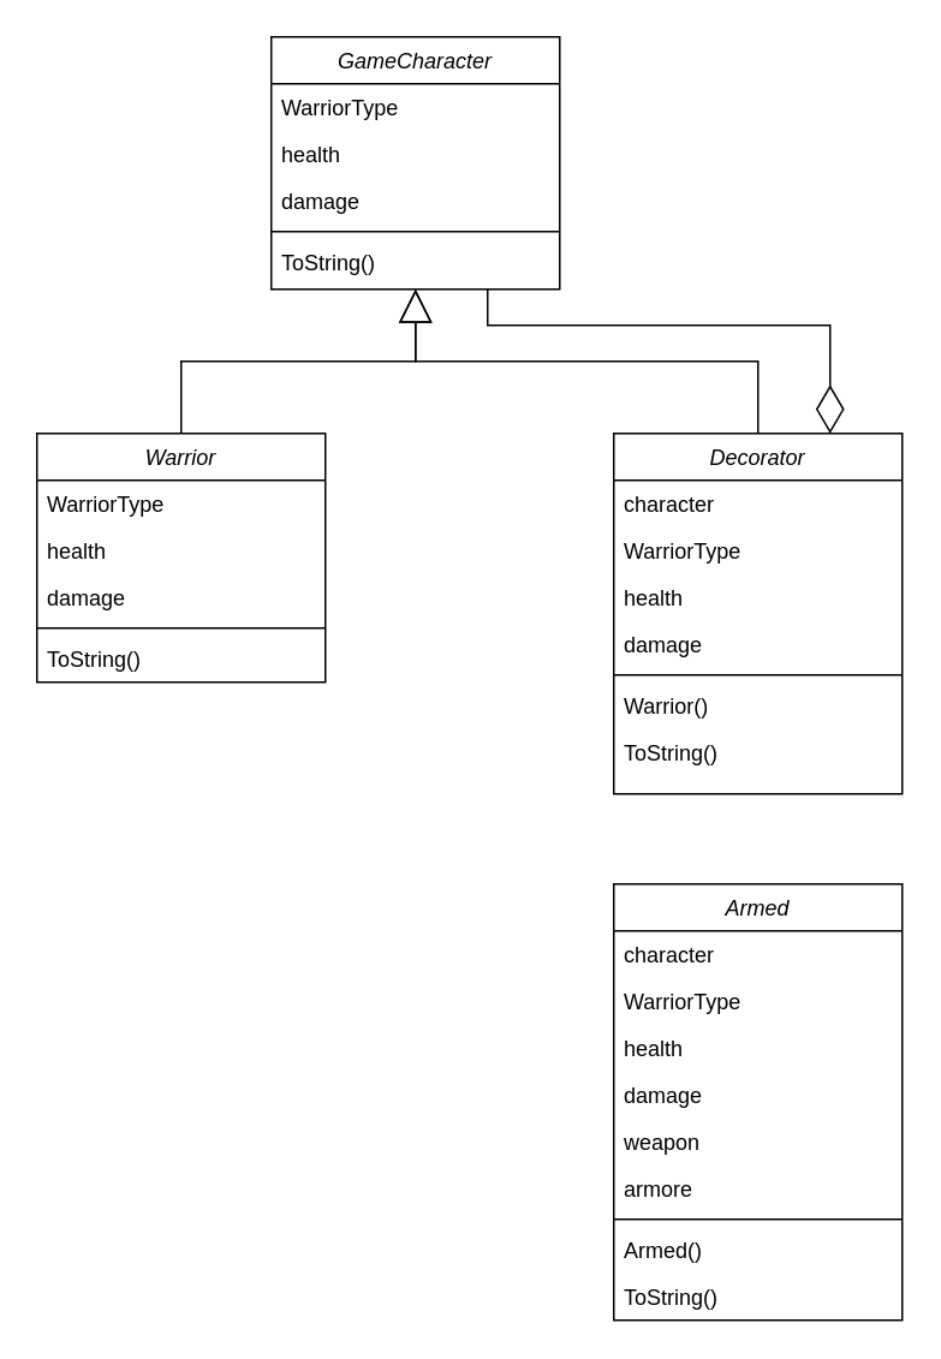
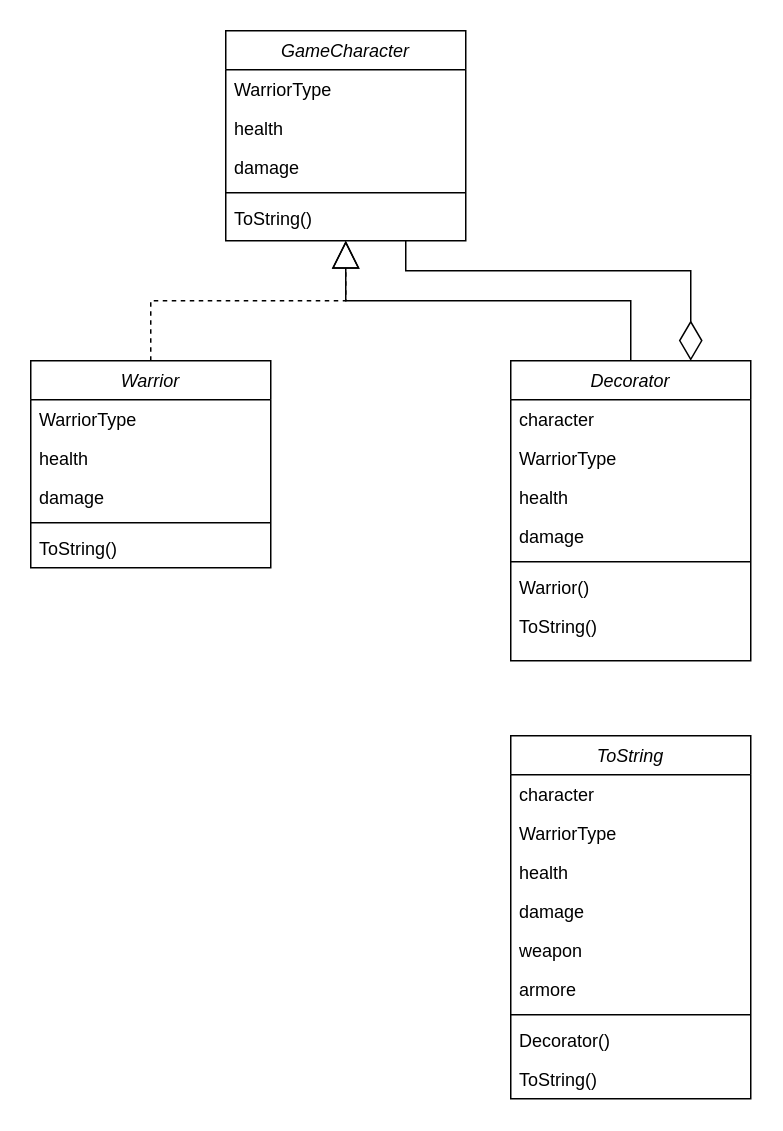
- <mxCell id="32" value="" style="endArrow=block;endSize=16;endFill=0;html=1;rounded=0;entryX=0.5;entryY=1;entryDx=0;entryDy=0;exitX=0.5;exitY=0;exitDx=0;exitDy=0;" edge="1" parent="1" source="8" target="2"><mxGeometry width="160" relative="1" as="geometry"><mxPoint x="220" y="320" as="sourcePoint" /><mxPoint x="230" y="240" as="targetPoint" /><Array as="points"><mxPoint x="100" y="200" /><mxPoint x="230" y="200" /></Array></mxGeometry></mxCell>
+ <mxCell id="32" value="" style="endArrow=block;endSize=16;endFill=0;html=1;rounded=0;entryX=0.5;entryY=1;entryDx=0;entryDy=0;exitX=0.5;exitY=0;exitDx=0;exitDy=0;dashed=1;" edge="1" parent="1" source="8" target="2"><mxGeometry width="160" relative="1" as="geometry"><mxPoint x="220" y="320" as="sourcePoint" /><mxPoint x="230" y="240" as="targetPoint" /><Array as="points"><mxPoint x="100" y="200" /><mxPoint x="230" y="200" /></Array></mxGeometry></mxCell>
- <mxCell id="22" value="Armed" style="swimlane;fontStyle=2;align=center;verticalAlign=top;childLayout=stackLayout;horizontal=1;startSize=26;horizontalStack=0;resizeParent=1;resizeLast=0;collapsible=1;marginBottom=0;rounded=0;shadow=0;strokeWidth=1;" parent="1" vertex="1"><mxGeometry x="340" y="490" width="160" height="242" as="geometry"><mxRectangle x="230" y="140" width="160" height="26" as="alternateBounds" /></mxGeometry></mxCell>
+ <mxCell id="22" value="ToString" style="swimlane;fontStyle=2;align=center;verticalAlign=top;childLayout=stackLayout;horizontal=1;startSize=26;horizontalStack=0;resizeParent=1;resizeLast=0;collapsible=1;marginBottom=0;rounded=0;shadow=0;strokeWidth=1;" parent="1" vertex="1"><mxGeometry x="340" y="490" width="160" height="242" as="geometry"><mxRectangle x="230" y="140" width="160" height="26" as="alternateBounds" /></mxGeometry></mxCell>
- <mxCell id="30" value="Armed()" style="text;align=left;verticalAlign=top;spacingLeft=4;spacingRight=4;overflow=hidden;rotatable=0;points=[[0,0.5],[1,0.5]];portConstraint=eastwest;" parent="22" vertex="1"><mxGeometry y="190" width="160" height="26" as="geometry" /></mxCell>
+ <mxCell id="30" value="Decorator()" style="text;align=left;verticalAlign=top;spacingLeft=4;spacingRight=4;overflow=hidden;rotatable=0;points=[[0,0.5],[1,0.5]];portConstraint=eastwest;" parent="22" vertex="1"><mxGeometry y="190" width="160" height="26" as="geometry" /></mxCell>
